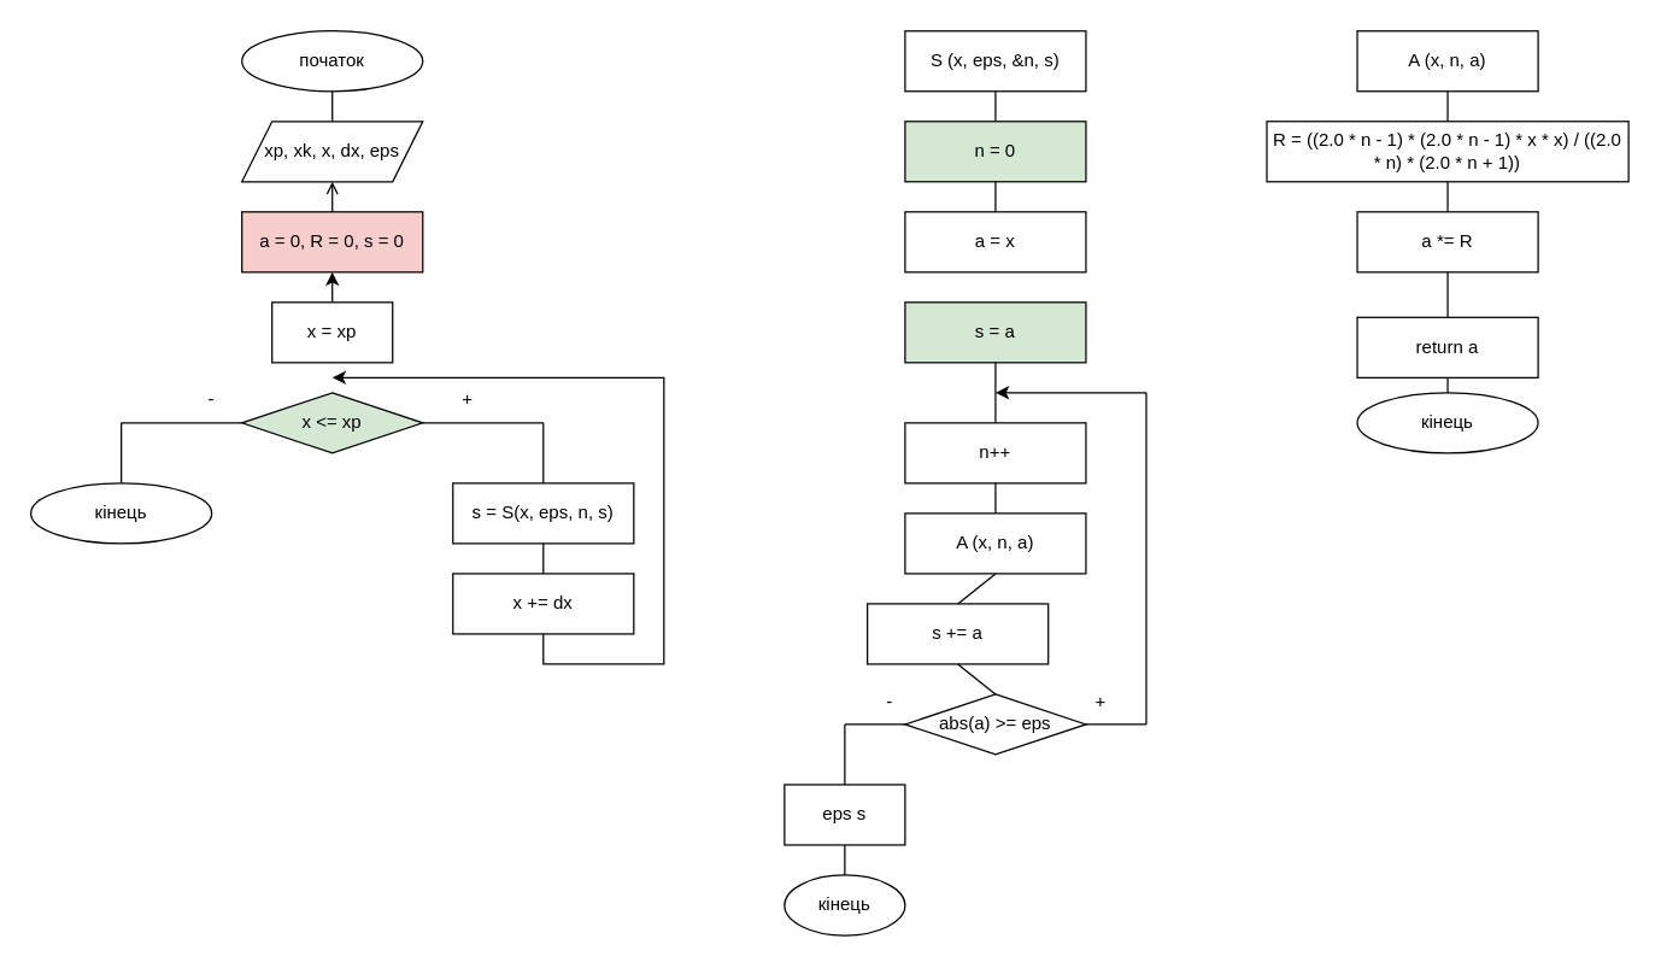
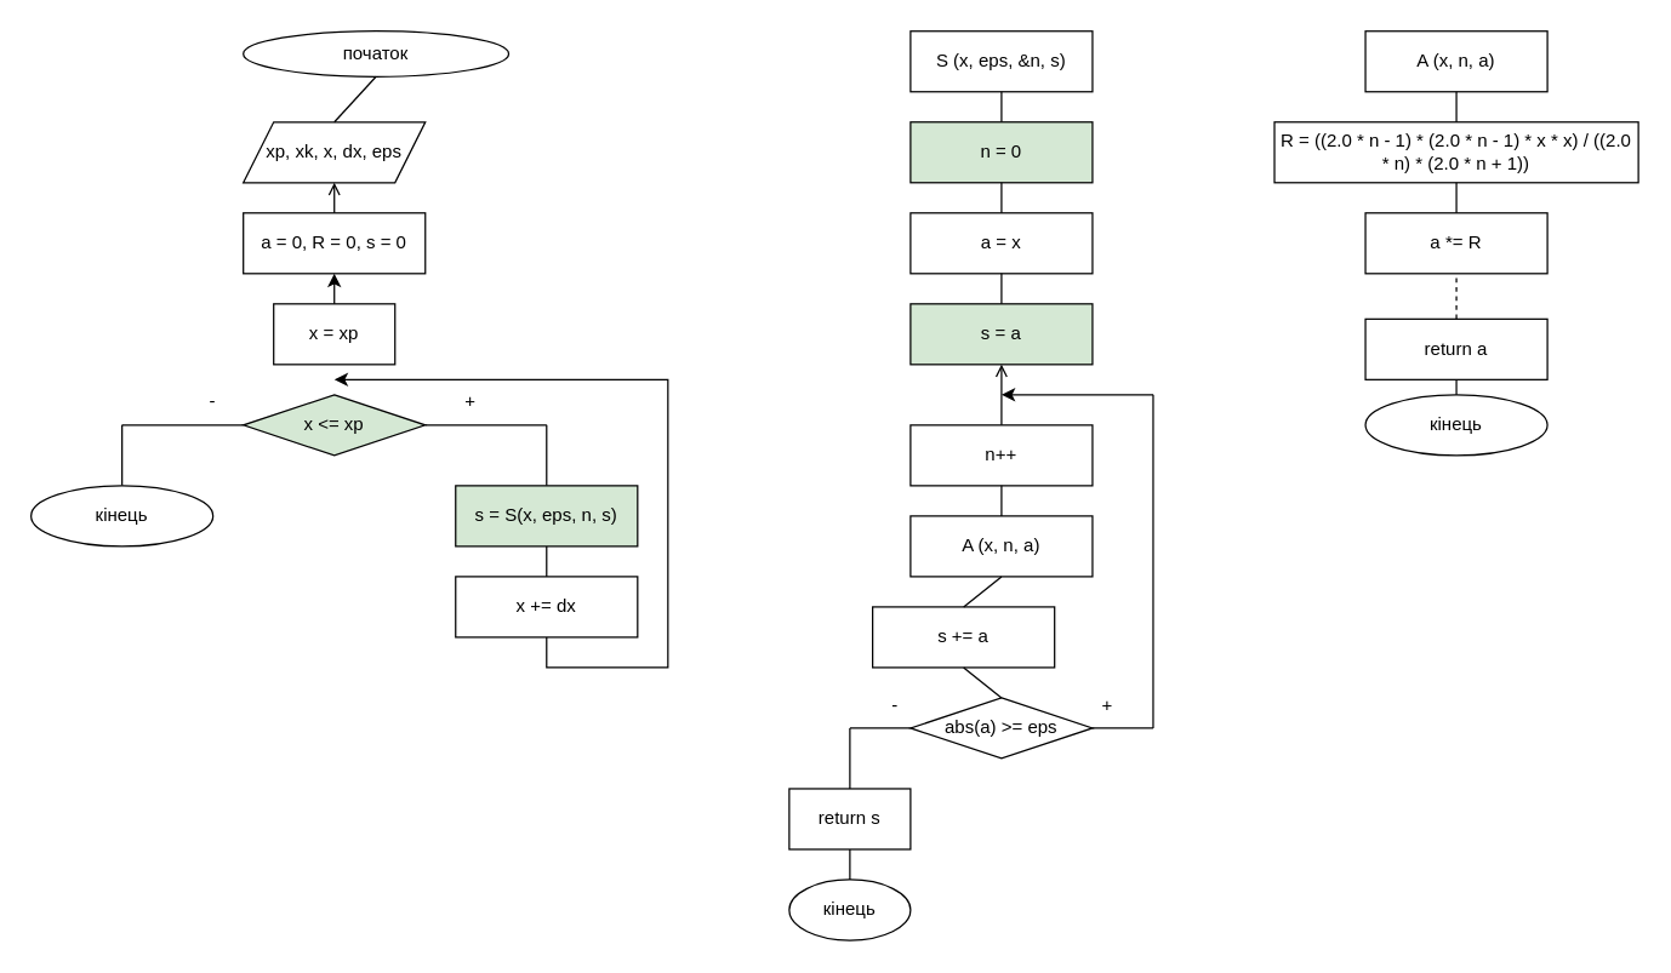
- <mxCell id="2" value="початок" style="ellipse;whiteSpace=wrap;html=1;" vertex="1" parent="1"><mxGeometry x="160" y="20" width="120" height="40" as="geometry" /></mxCell>
+ <mxCell id="2" value="початок" style="ellipse;whiteSpace=wrap;html=1;" vertex="1" parent="1"><mxGeometry x="160" y="20" width="175" height="30" as="geometry" /></mxCell>
- <mxCell id="4" value="a = 0, R = 0, s = 0" style="rounded=0;whiteSpace=wrap;html=1;fillColor=#f8cecc;" vertex="1" parent="1"><mxGeometry x="160" y="140" width="120" height="40" as="geometry" /></mxCell>
+ <mxCell id="4" value="a = 0, R = 0, s = 0" style="rounded=0;whiteSpace=wrap;html=1;" vertex="1" parent="1"><mxGeometry x="160" y="140" width="120" height="40" as="geometry" /></mxCell>
+ <mxCell id="27" value="" style="endArrow=none;html=1;rounded=0;entryX=0.5;entryY=1;entryDx=0;entryDy=0;exitX=0.5;exitY=0;exitDx=0;exitDy=0;" edge="1" parent="1" source="25" target="24"><mxGeometry width="50" height="50" relative="1" as="geometry"><mxPoint x="640" y="250" as="sourcePoint" /><mxPoint x="690" y="200" as="targetPoint" /></mxGeometry></mxCell>
- <mxCell id="53" value="" style="endArrow=none;html=1;rounded=0;entryX=0.5;entryY=1;entryDx=0;entryDy=0;exitX=0.5;exitY=0;exitDx=0;exitDy=0;" edge="1" parent="1" source="49" target="48"><mxGeometry width="50" height="50" relative="1" as="geometry"><mxPoint x="920" y="250" as="sourcePoint" /><mxPoint x="970" y="200" as="targetPoint" /></mxGeometry></mxCell>
+ <mxCell id="53" value="" style="endArrow=none;html=1;rounded=0;entryX=0.5;entryY=1;entryDx=0;entryDy=0;exitX=0.5;exitY=0;exitDx=0;exitDy=0;dashed=1;" edge="1" parent="1" source="49" target="48"><mxGeometry width="50" height="50" relative="1" as="geometry"><mxPoint x="920" y="250" as="sourcePoint" /><mxPoint x="970" y="200" as="targetPoint" /></mxGeometry></mxCell>
- <mxCell id="29" value="" style="endArrow=none;html=1;rounded=0;entryX=0.5;entryY=1;entryDx=0;entryDy=0;exitX=0.5;exitY=0;exitDx=0;exitDy=0;" edge="1" parent="1" source="28" target="25"><mxGeometry width="50" height="50" relative="1" as="geometry"><mxPoint x="640" y="250" as="sourcePoint" /><mxPoint x="690" y="200" as="targetPoint" /></mxGeometry></mxCell>
+ <mxCell id="29" value="" style="endArrow=open;html=1;rounded=0;entryX=0.5;entryY=1;entryDx=0;entryDy=0;exitX=0.5;exitY=0;exitDx=0;exitDy=0;" edge="1" parent="1" source="28" target="25"><mxGeometry width="50" height="50" relative="1" as="geometry"><mxPoint x="640" y="250" as="sourcePoint" /><mxPoint x="690" y="200" as="targetPoint" /></mxGeometry></mxCell>
- <mxCell id="12" value="s = S(x, eps, n, s)" style="rounded=0;whiteSpace=wrap;html=1;" vertex="1" parent="1"><mxGeometry x="300" y="320" width="120" height="40" as="geometry" /></mxCell>
+ <mxCell id="12" value="s = S(x, eps, n, s)" style="rounded=0;whiteSpace=wrap;html=1;fillColor=#d5e8d4;" vertex="1" parent="1"><mxGeometry x="300" y="320" width="120" height="40" as="geometry" /></mxCell>
- <mxCell id="38" value="eps s" style="rounded=0;whiteSpace=wrap;html=1;" vertex="1" parent="1"><mxGeometry x="520" y="520" width="80" height="40" as="geometry" /></mxCell>
+ <mxCell id="38" value="return s" style="rounded=0;whiteSpace=wrap;html=1;" vertex="1" parent="1"><mxGeometry x="520" y="520" width="80" height="40" as="geometry" /></mxCell>
